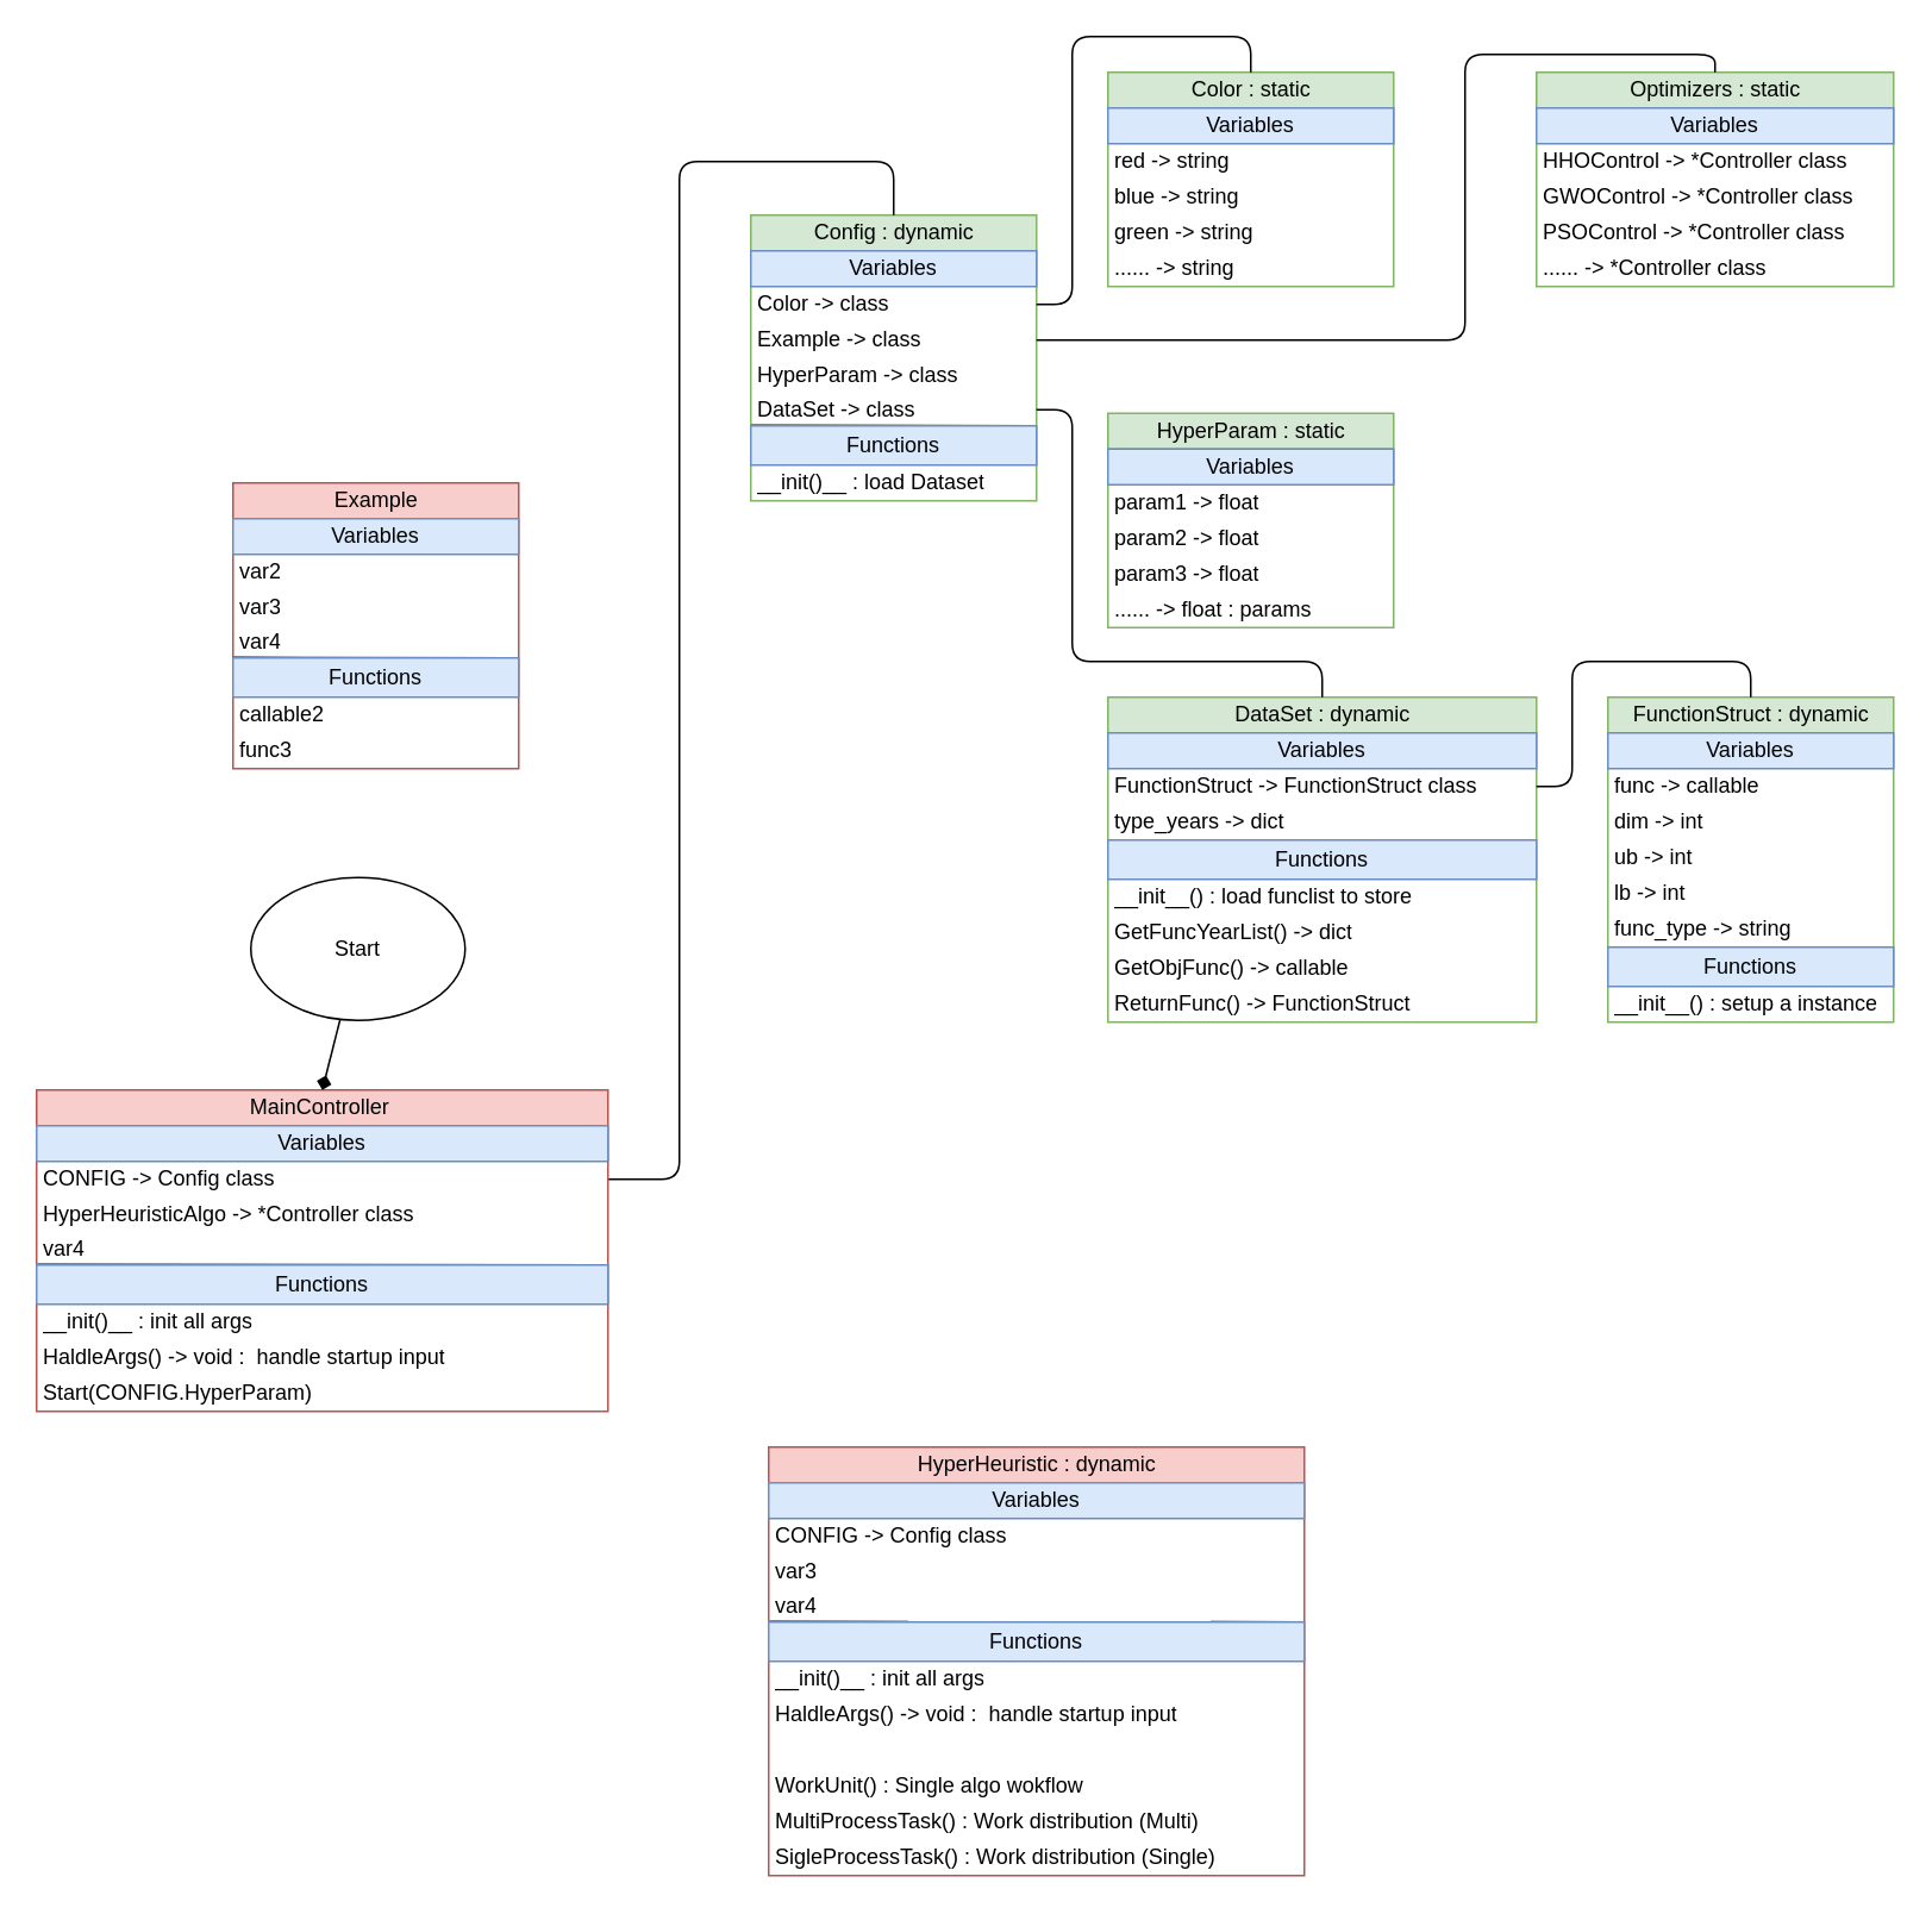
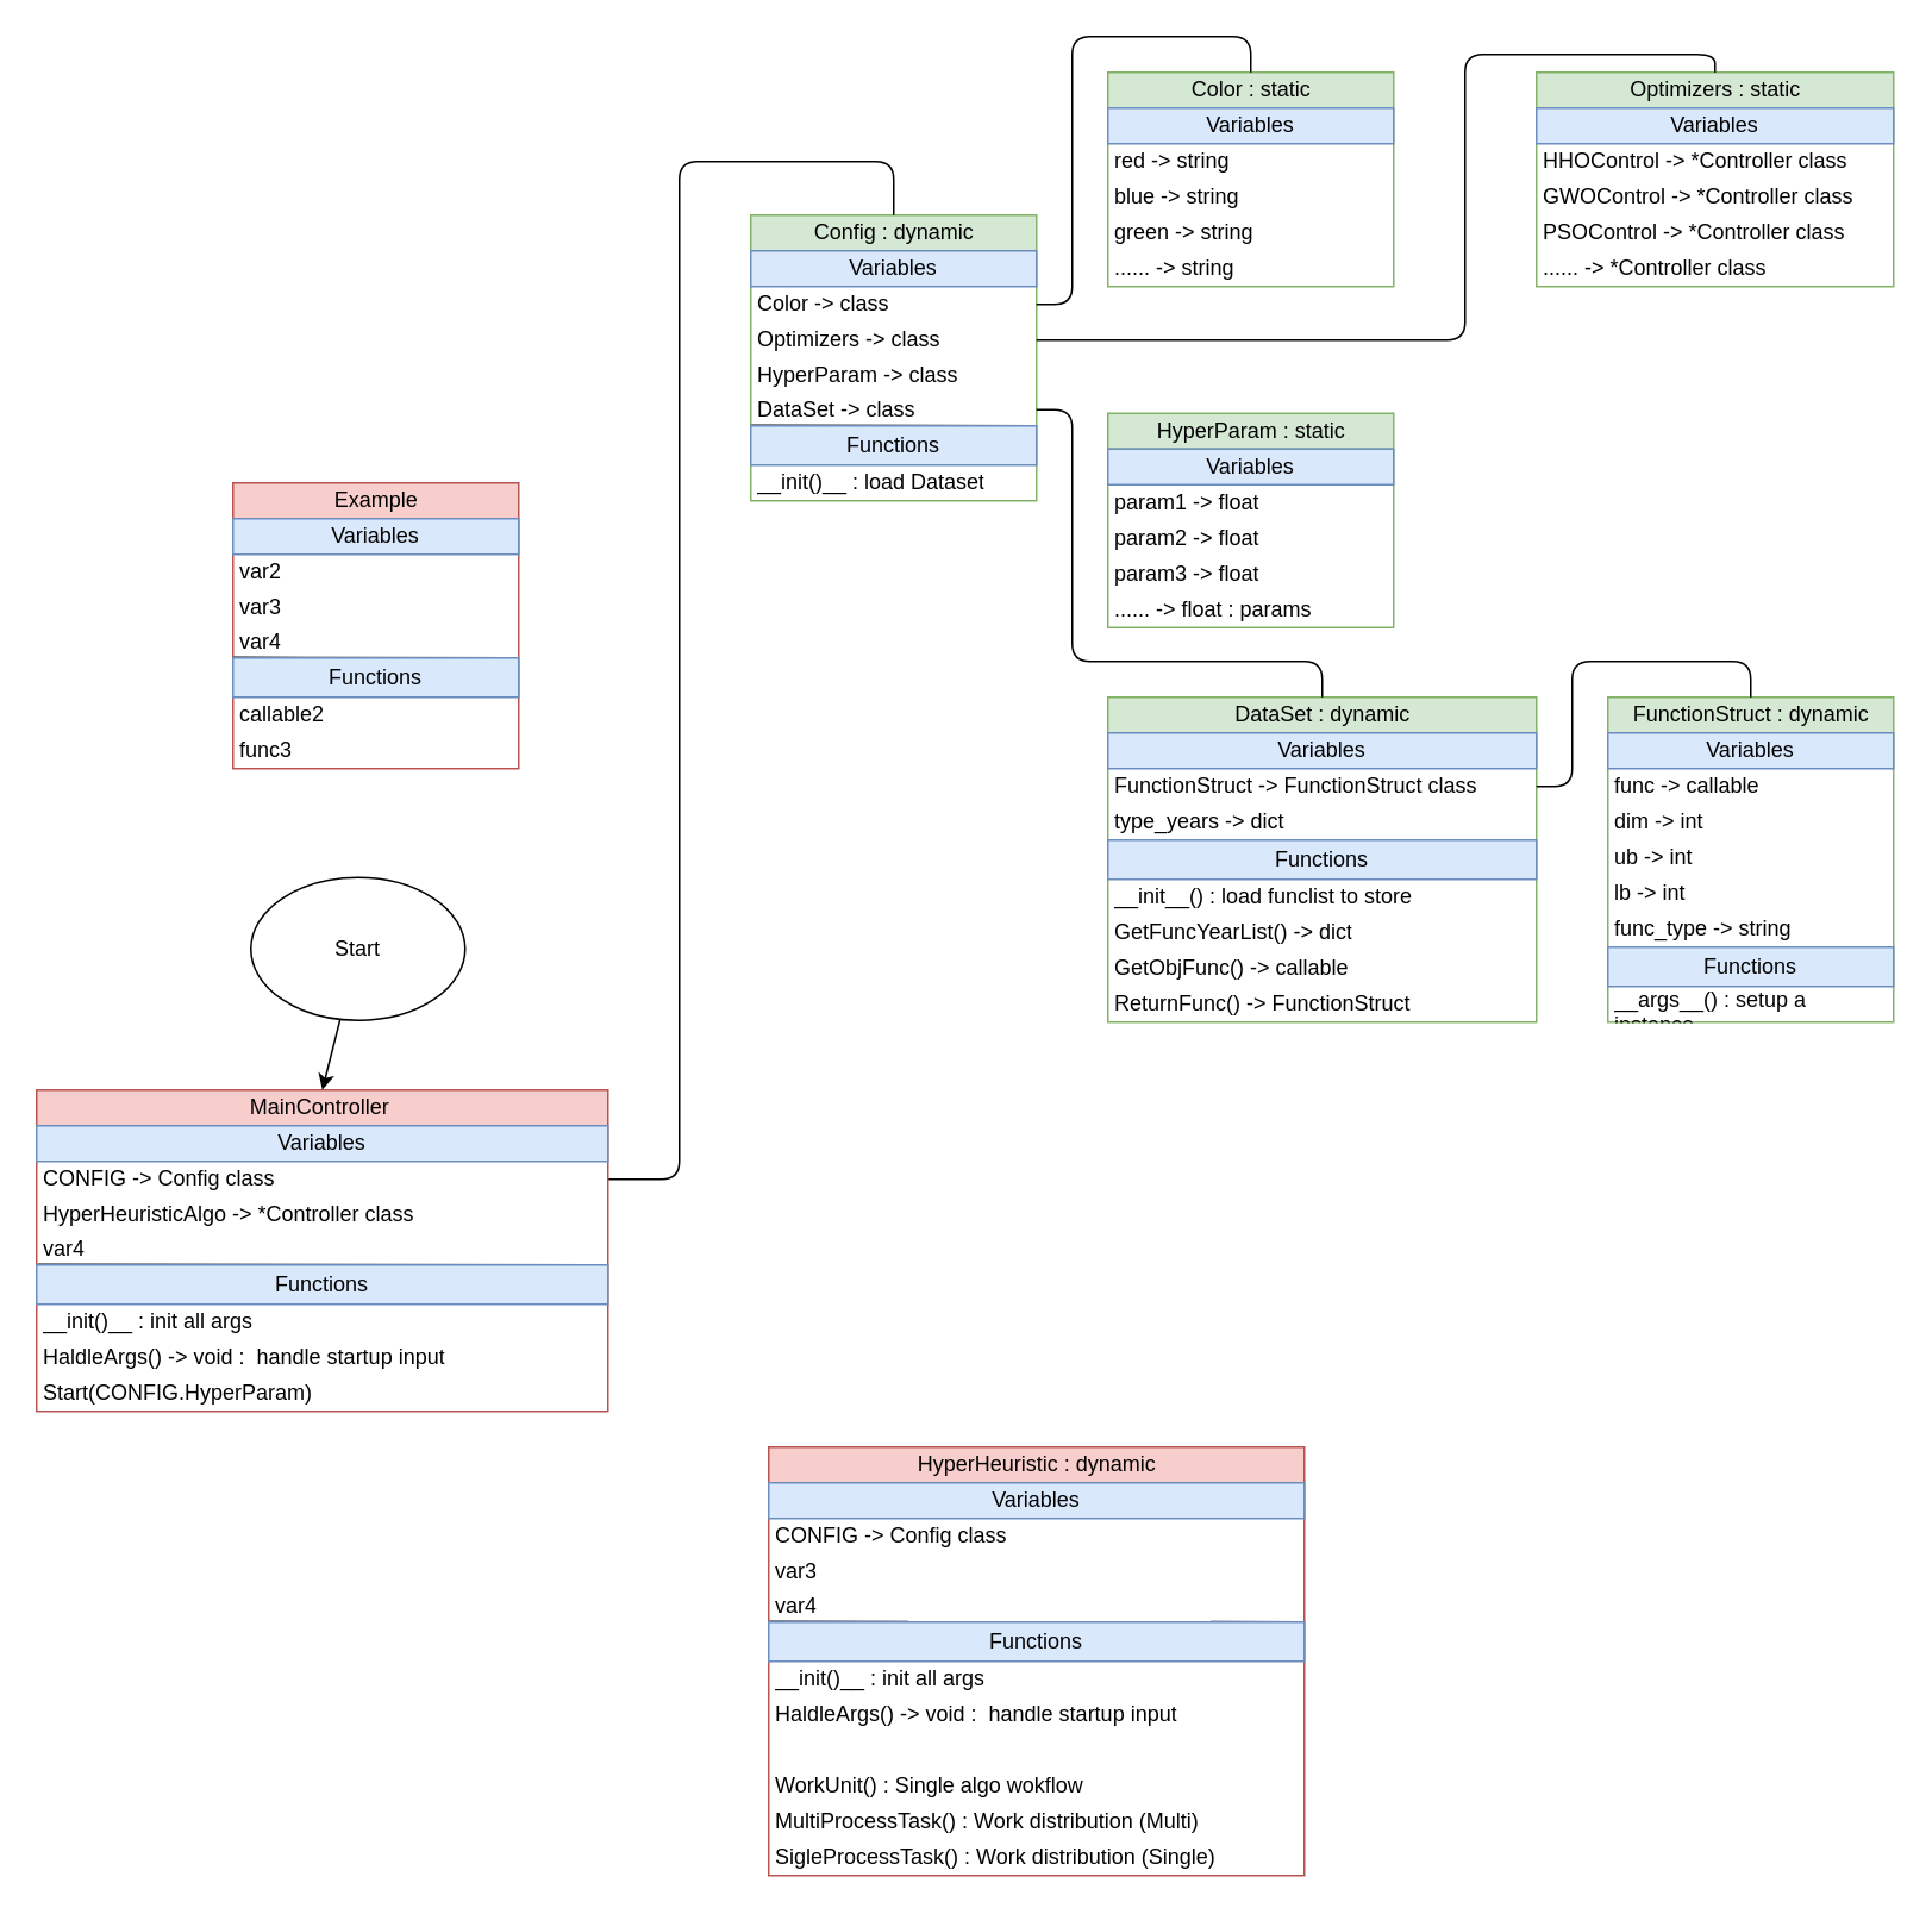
- <mxCell id="16" value="Example -&amp;gt; class" style="text;strokeColor=none;fillColor=none;align=left;verticalAlign=middle;spacingLeft=4;spacingRight=4;overflow=hidden;rotatable=0;points=[[0,0.5],[1,0.5]];portConstraint=eastwest;whiteSpace=wrap;html=1;spacing=0;" parent="12" vertex="1"><mxGeometry y="60" width="160" height="20" as="geometry" /></mxCell>
+ <mxCell id="16" value="Optimizers -&amp;gt; class" style="text;strokeColor=none;fillColor=none;align=left;verticalAlign=middle;spacingLeft=4;spacingRight=4;overflow=hidden;rotatable=0;points=[[0,0.5],[1,0.5]];portConstraint=eastwest;whiteSpace=wrap;html=1;spacing=0;" parent="12" vertex="1"><mxGeometry y="60" width="160" height="20" as="geometry" /></mxCell>
- <mxCell id="55" value="__init__() : setup a instance" style="text;strokeColor=none;fillColor=none;align=left;verticalAlign=middle;spacingLeft=4;spacingRight=4;overflow=hidden;rotatable=0;points=[[0,0.5],[1,0.5]];portConstraint=eastwest;whiteSpace=wrap;html=1;spacing=0;" vertex="1" parent="46"><mxGeometry y="162" width="160" height="20" as="geometry" /></mxCell>
+ <mxCell id="55" value="__args__() : setup a instance" style="text;strokeColor=none;fillColor=none;align=left;verticalAlign=middle;spacingLeft=4;spacingRight=4;overflow=hidden;rotatable=0;points=[[0,0.5],[1,0.5]];portConstraint=eastwest;whiteSpace=wrap;html=1;spacing=0;" vertex="1" parent="46"><mxGeometry y="162" width="160" height="20" as="geometry" /></mxCell>
- <mxCell id="87" style="edgeStyle=none;html=1;entryX=0.5;entryY=0;entryDx=0;entryDy=0;endArrow=diamond;" edge="1" parent="1" source="88" target="77"><mxGeometry relative="1" as="geometry" /></mxCell>
+ <mxCell id="87" style="edgeStyle=none;html=1;entryX=0.5;entryY=0;entryDx=0;entryDy=0;" edge="1" parent="1" source="88" target="77"><mxGeometry relative="1" as="geometry" /></mxCell>
